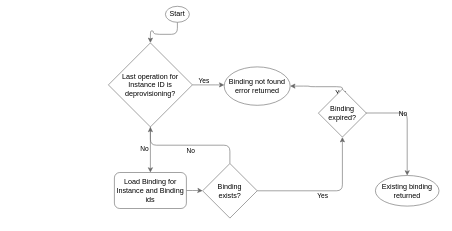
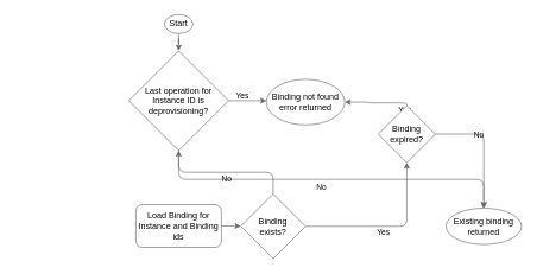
- <mxCell id="3" value="Start" style="ellipse;whiteSpace=wrap;html=1;strokeColor=#666666;fillColor=#ffffff;fontColor=#000000;" parent="1" vertex="1"><mxGeometry x="275" y="10" width="40" height="26.67" as="geometry" /></mxCell>
+ <mxCell id="3" value="Start" style="ellipse;whiteSpace=wrap;html=1;strokeColor=#666666;fillColor=#ffffff;fontColor=#000000;" parent="1" vertex="1"><mxGeometry x="230" y="20" width="40" height="26.67" as="geometry" /></mxCell>
- <mxCell id="5" value="No" style="edgeStyle=orthogonalEdgeStyle;rounded=1;orthogonalLoop=1;jettySize=auto;html=1;exitX=0.5;exitY=1;exitDx=0;exitDy=0;entryX=0.5;entryY=0;entryDx=0;entryDy=0;strokeColor=#666666;curved=0;fontColor=#000000;labelBackgroundColor=none;" parent="1" source="7" target="9" edge="1"><mxGeometry x="-0.057" y="-10" relative="1" as="geometry"><mxPoint as="offset" /></mxGeometry></mxCell>
+ <mxCell id="5" value="No" style="edgeStyle=orthogonalEdgeStyle;rounded=1;orthogonalLoop=1;jettySize=auto;html=1;exitX=0.5;exitY=1;exitDx=0;exitDy=0;strokeColor=#666666;curved=0;fontColor=#000000;labelBackgroundColor=none;" parent="1" source="7" target="16" edge="1"><mxGeometry x="-0.057" y="-10" relative="1" as="geometry"><mxPoint as="offset" /></mxGeometry></mxCell>
